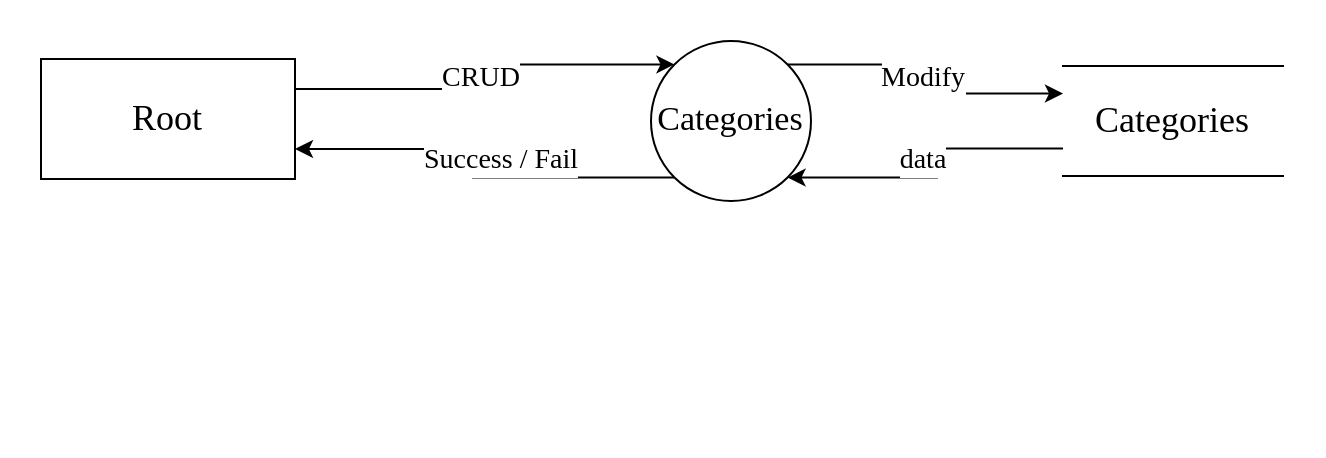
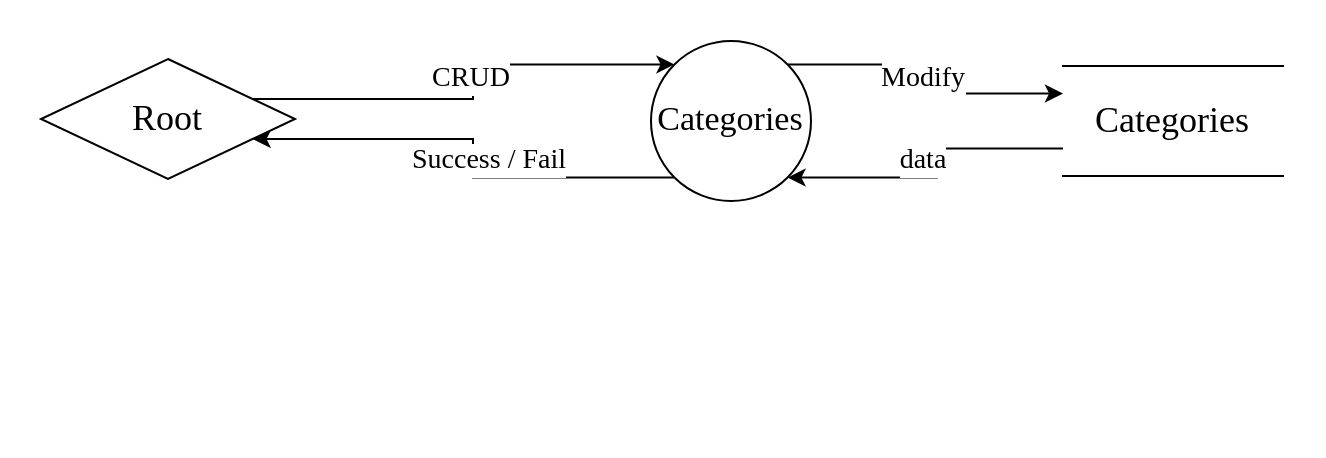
- <mxCell id="4" value="&lt;font style=&quot;font-size: 18px&quot;&gt;Root&lt;/font&gt;" style="rounded=0;whiteSpace=wrap;html=1;fontFamily=Times New Roman;" parent="1" vertex="1"><mxGeometry x="20" y="29" width="127" height="60" as="geometry" /></mxCell>
+ <mxCell id="4" value="&lt;font style=&quot;font-size: 18px&quot;&gt;Root&lt;/font&gt;" style="rhombus;whiteSpace=wrap;html=1;fontFamily=Times New Roman;" parent="1" vertex="1"><mxGeometry x="20" y="29" width="127" height="60" as="geometry" /></mxCell>
